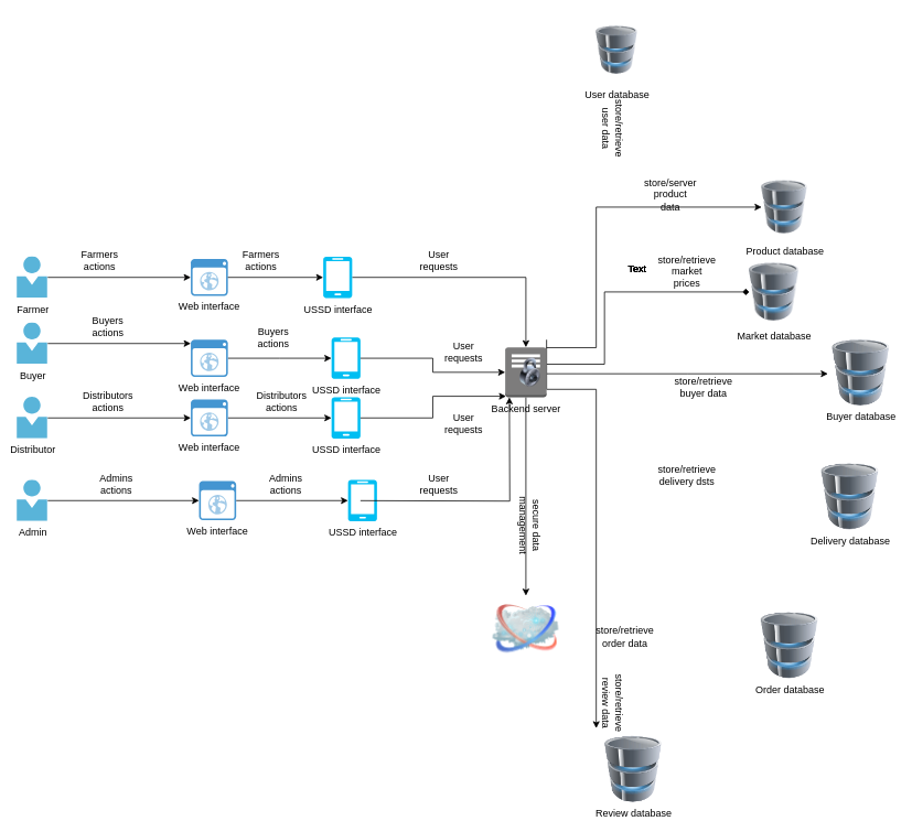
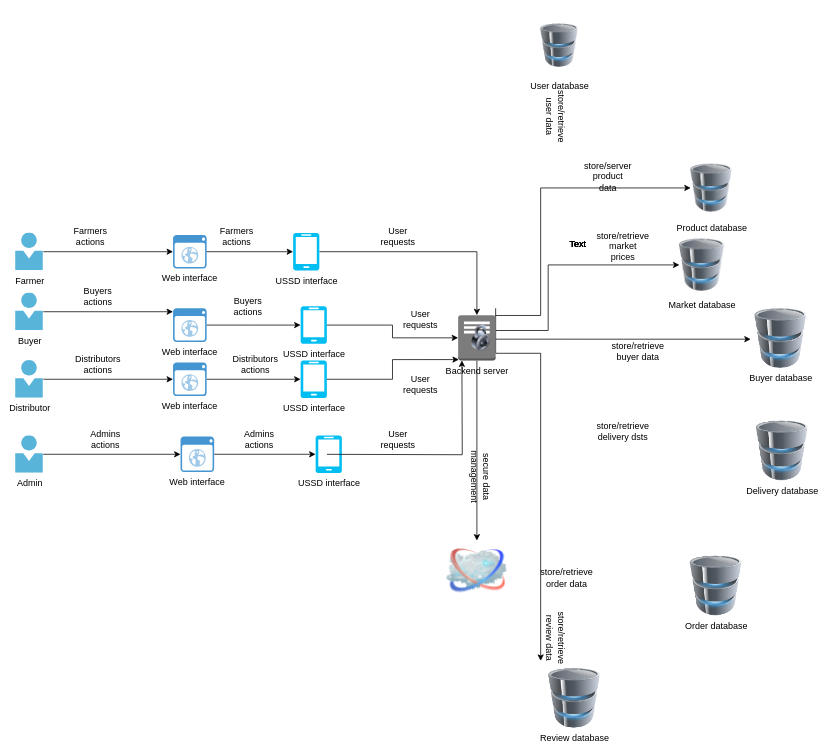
- <mxCell id="12" style="edgeStyle=orthogonalEdgeStyle;rounded=0;orthogonalLoop=1;jettySize=auto;html=1;entryX=0;entryY=0.5;entryDx=0;entryDy=0;endArrow=diamond;" edge="1" parent="1" source="16" target="39"><mxGeometry relative="1" as="geometry"><Array as="points"><mxPoint x="730" y="440" /><mxPoint x="730" y="353" /></Array></mxGeometry></mxCell>
+ <mxCell id="12" style="edgeStyle=orthogonalEdgeStyle;rounded=0;orthogonalLoop=1;jettySize=auto;html=1;entryX=0;entryY=0.5;entryDx=0;entryDy=0;" edge="1" parent="1" source="16" target="39"><mxGeometry relative="1" as="geometry"><Array as="points"><mxPoint x="730" y="440" /><mxPoint x="730" y="353" /></Array></mxGeometry></mxCell>
- <mxCell id="36" value="Delivery database" style="image;html=1;image=img/lib/clip_art/computers/Database_128x128.png" vertex="1" parent="1"><mxGeometry x="988.75" y="560" width="76.25" height="80" as="geometry" /></mxCell>
+ <mxCell id="36" value="Delivery database" style="image;html=1;image=img/lib/clip_art/computers/Database_128x128.png" vertex="1" parent="1"><mxGeometry x="1003.75" y="560" width="76.25" height="80" as="geometry" /></mxCell>
